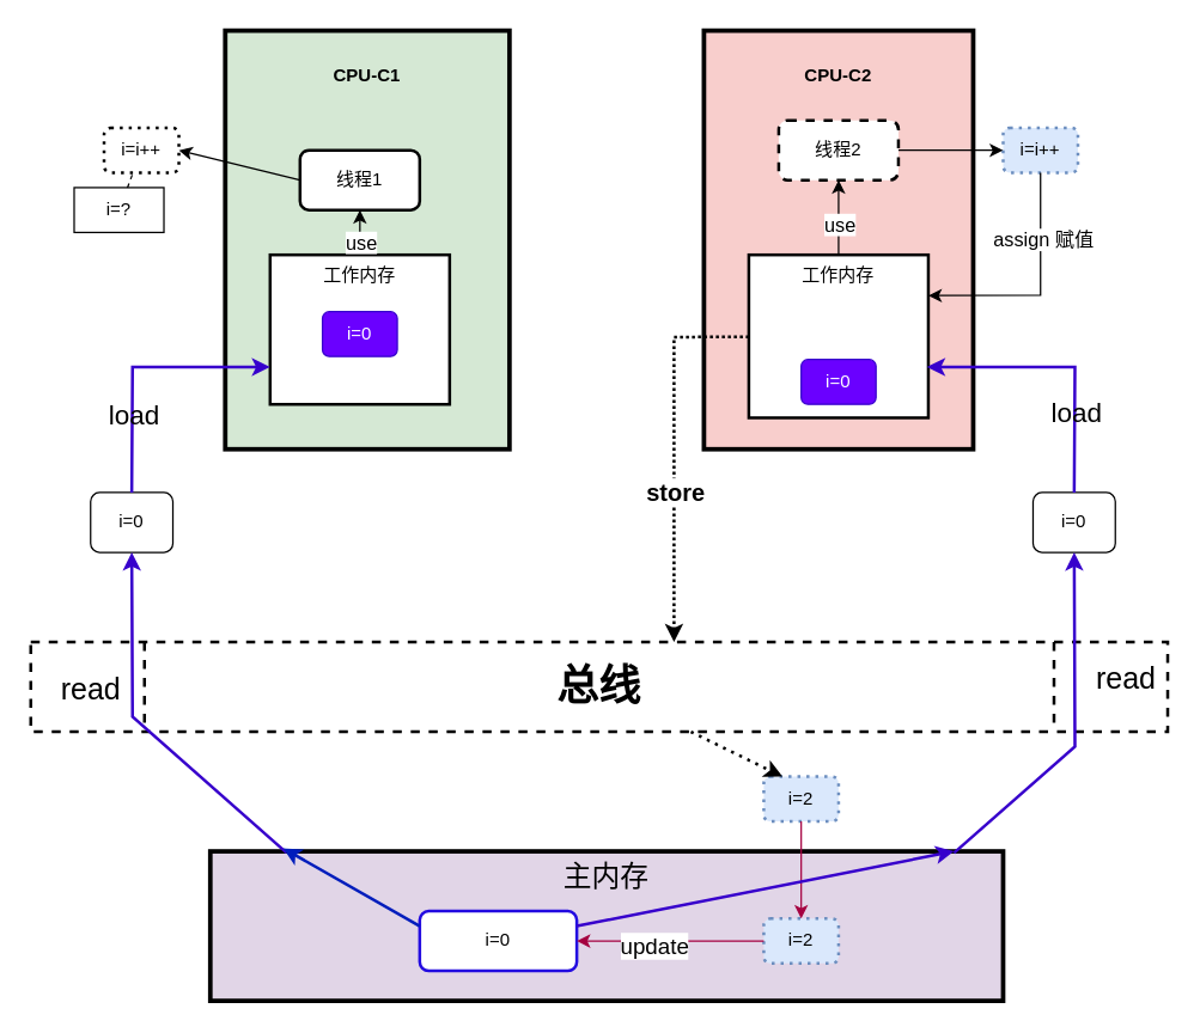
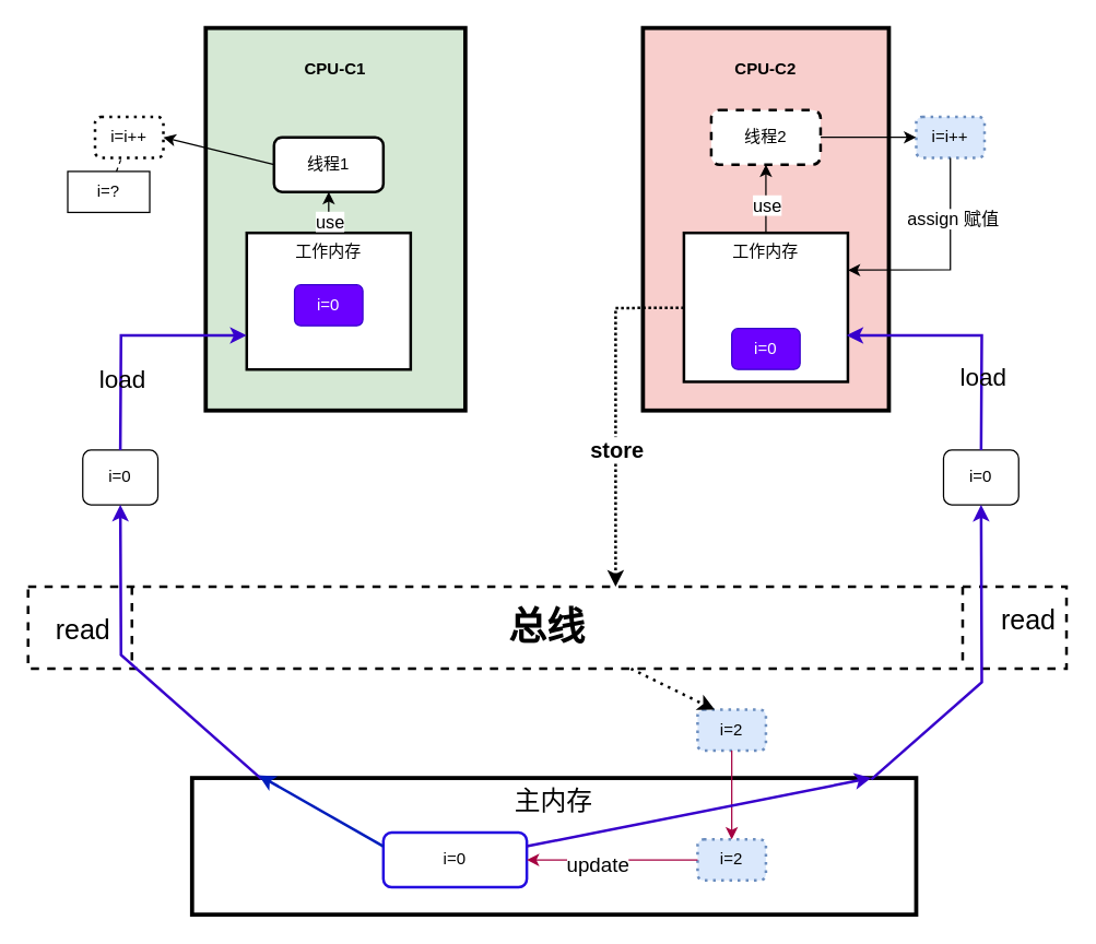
- <mxCell id="15" value="主内存" style="rounded=0;whiteSpace=wrap;html=1;fontSize=19;verticalAlign=top;labelBackgroundColor=none;strokeWidth=3;fillColor=#e1d5e7;" vertex="1" parent="1"><mxGeometry x="140" y="569" width="530" height="100" as="geometry" /></mxCell>
+ <mxCell id="15" value="主内存" style="rounded=0;whiteSpace=wrap;html=1;fontSize=19;verticalAlign=top;labelBackgroundColor=none;strokeWidth=3;" vertex="1" parent="1"><mxGeometry x="140" y="569" width="530" height="100" as="geometry" /></mxCell>
